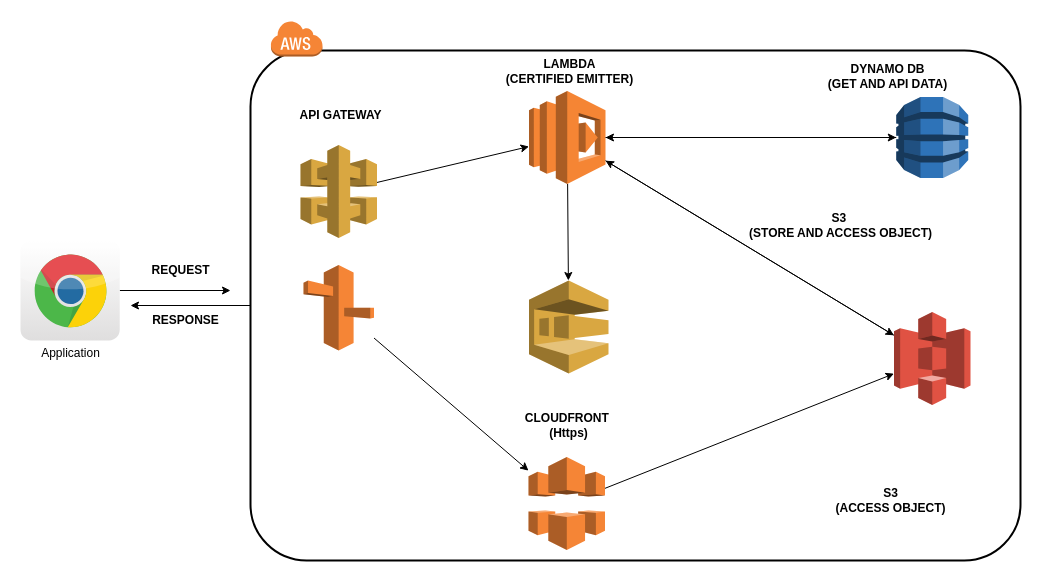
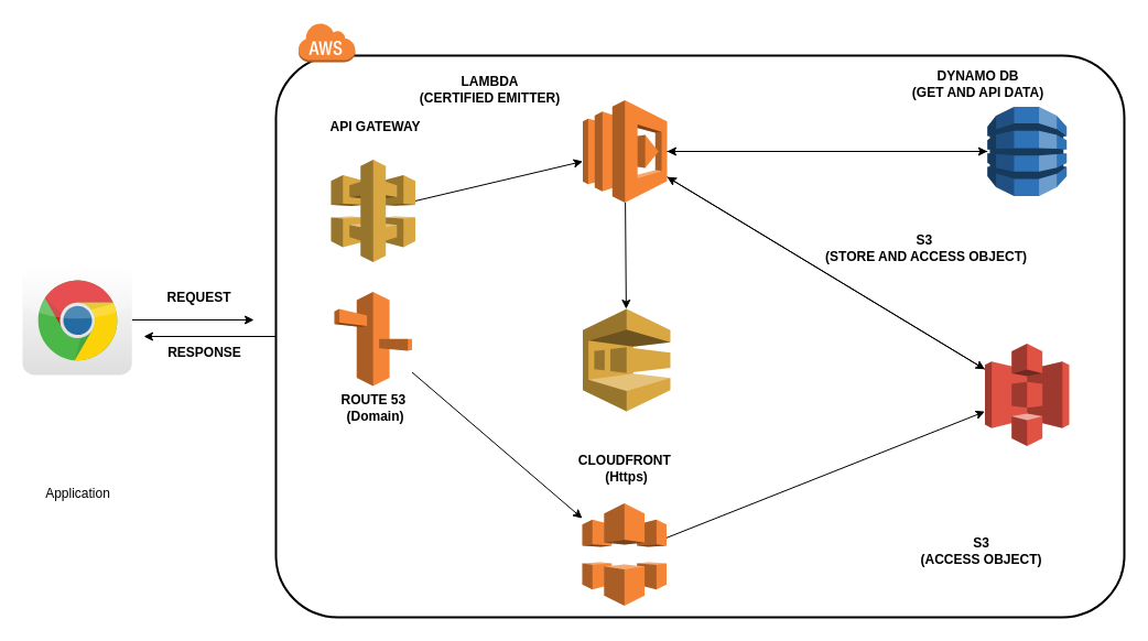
- <mxCell id="28" value="LAMBDA&lt;br&gt;(CERTIFIED EMITTER)" style="text;html=1;align=center;verticalAlign=middle;resizable=0;points=[];autosize=1;strokeColor=none;fontStyle=1" parent="1" vertex="1"><mxGeometry x="498.75" y="56" width="140" height="30" as="geometry" /></mxCell>
+ <mxCell id="28" value="LAMBDA&lt;br&gt;(CERTIFIED EMITTER)" style="text;html=1;align=center;verticalAlign=middle;resizable=0;points=[];autosize=1;strokeColor=none;fontStyle=1" parent="1" vertex="1"><mxGeometry x="373.75" y="66" width="140" height="30" as="geometry" /></mxCell>
- <mxCell id="6" value="Application" style="text;html=1;align=center;verticalAlign=middle;resizable=0;points=[];autosize=1;strokeColor=none;" parent="1" vertex="1"><mxGeometry x="34.62" y="343" width="70" height="20" as="geometry" /></mxCell>
+ <mxCell id="6" value="Application" style="text;html=1;align=center;verticalAlign=middle;resizable=0;points=[];autosize=1;strokeColor=none;" parent="1" vertex="1"><mxGeometry x="34.62" y="438" width="70" height="20" as="geometry" /></mxCell>
+ <mxCell id="24" value="ROUTE 53&amp;nbsp;&lt;br&gt;(Domain)" style="text;html=1;align=center;verticalAlign=middle;resizable=0;points=[];autosize=1;strokeColor=none;fontStyle=1" parent="1" vertex="1"><mxGeometry x="300" y="355" width="80" height="30" as="geometry" /></mxCell>
